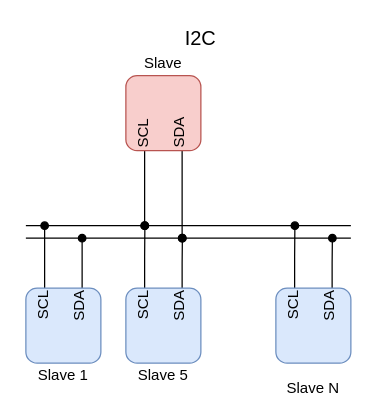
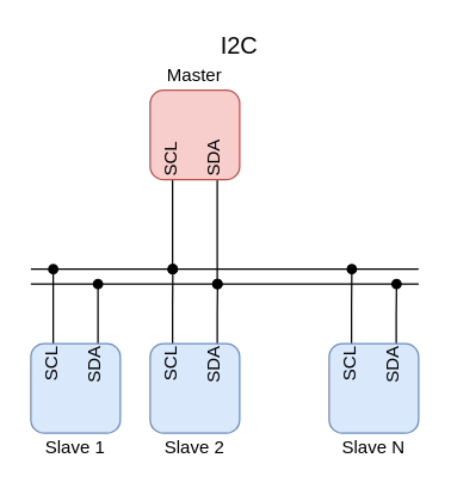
- <mxCell id="5" value="Slave" style="text;html=1;strokeColor=none;fillColor=none;align=center;verticalAlign=middle;whiteSpace=wrap;rounded=0;" vertex="1" parent="1"><mxGeometry x="100" y="40" width="60" height="20" as="geometry" /></mxCell>
+ <mxCell id="5" value="Master" style="text;html=1;strokeColor=none;fillColor=none;align=center;verticalAlign=middle;whiteSpace=wrap;rounded=0;" vertex="1" parent="1"><mxGeometry x="100" y="40" width="60" height="20" as="geometry" /></mxCell>
- <mxCell id="20" value="Slave 5" style="text;html=1;strokeColor=none;fillColor=none;align=center;verticalAlign=middle;whiteSpace=wrap;rounded=0;" vertex="1" parent="1"><mxGeometry x="105" y="290" width="50" height="20" as="geometry" /></mxCell>
+ <mxCell id="20" value="Slave 2" style="text;html=1;strokeColor=none;fillColor=none;align=center;verticalAlign=middle;whiteSpace=wrap;rounded=0;" vertex="1" parent="1"><mxGeometry x="105" y="290" width="50" height="20" as="geometry" /></mxCell>
- <mxCell id="21" value="Slave N" style="text;html=1;strokeColor=none;fillColor=none;align=center;verticalAlign=middle;whiteSpace=wrap;rounded=0;" vertex="1" parent="1"><mxGeometry x="225" y="300" width="50" height="20" as="geometry" /></mxCell>
+ <mxCell id="21" value="Slave N" style="text;html=1;strokeColor=none;fillColor=none;align=center;verticalAlign=middle;whiteSpace=wrap;rounded=0;" vertex="1" parent="1"><mxGeometry x="225" y="290" width="50" height="20" as="geometry" /></mxCell>
